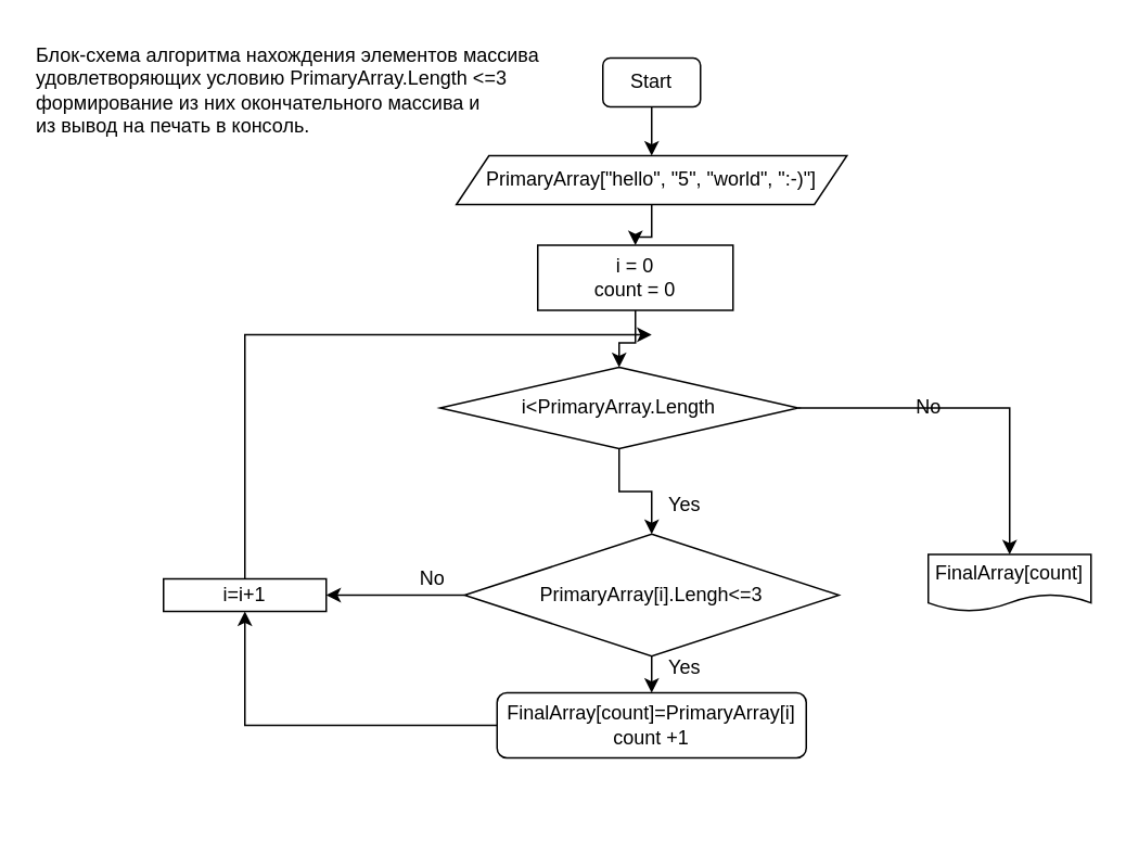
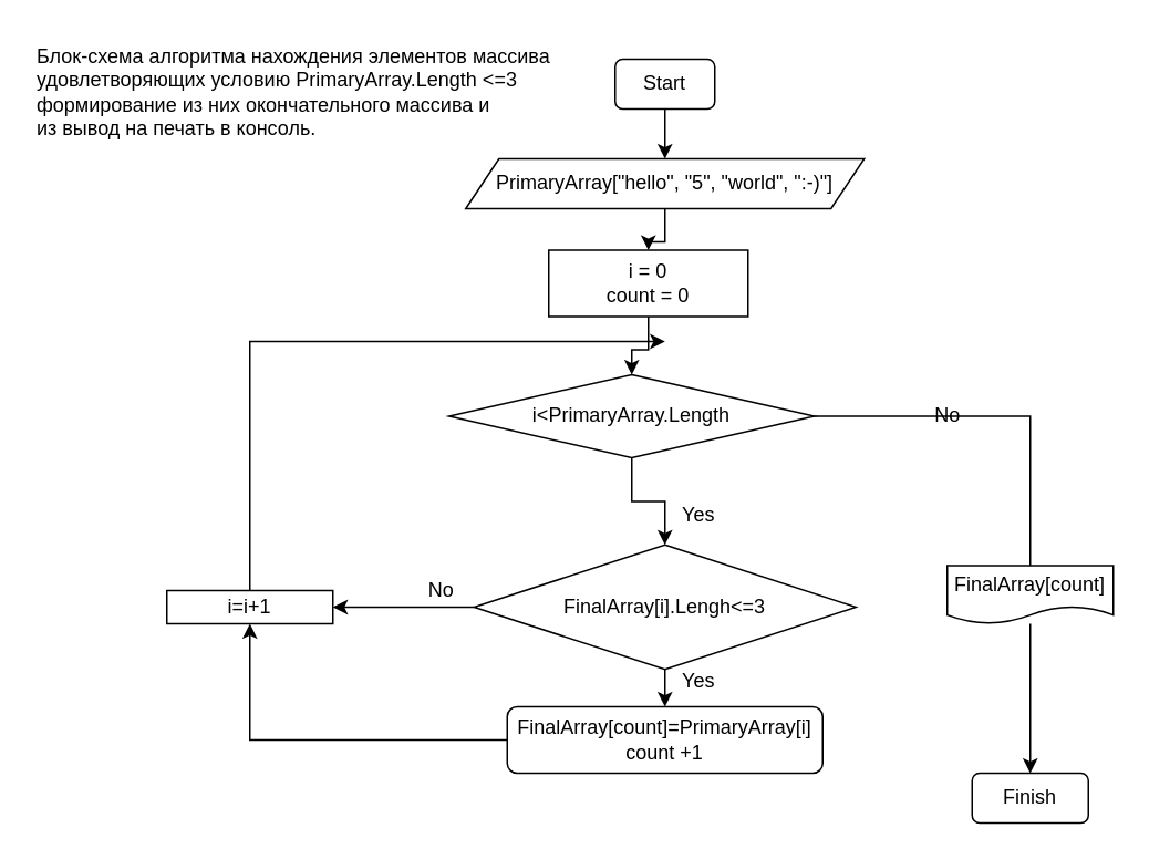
- <mxCell id="8" value="" style="edgeStyle=orthogonalEdgeStyle;rounded=0;orthogonalLoop=1;jettySize=auto;html=1;" parent="1" source="10" target="12" edge="1"><mxGeometry relative="1" as="geometry" /></mxCell>
+ <mxCell id="8" value="" style="edgeStyle=orthogonalEdgeStyle;rounded=0;orthogonalLoop=1;jettySize=auto;html=1;endArrow=none;" parent="1" source="10" target="12" edge="1"><mxGeometry relative="1" as="geometry" /></mxCell>
- <mxCell id="16" value="PrimaryArray[i].Lengh&amp;lt;=3" style="rhombus;whiteSpace=wrap;html=1;" parent="1" vertex="1"><mxGeometry x="285" y="327.5" width="230" height="75" as="geometry" /></mxCell>
+ <mxCell id="16" value="FinalArray[i].Lengh&amp;lt;=3" style="rhombus;whiteSpace=wrap;html=1;" parent="1" vertex="1"><mxGeometry x="285" y="327.5" width="230" height="75" as="geometry" /></mxCell>
+ <mxCell id="11" value="" style="edgeStyle=orthogonalEdgeStyle;rounded=0;orthogonalLoop=1;jettySize=auto;html=1;" parent="1" source="12" target="13" edge="1"><mxGeometry relative="1" as="geometry" /></mxCell>
+ <mxCell id="13" value="Finish" style="rounded=1;whiteSpace=wrap;html=1;" parent="1" vertex="1"><mxGeometry x="585" y="465" width="70" height="30" as="geometry" /></mxCell>
